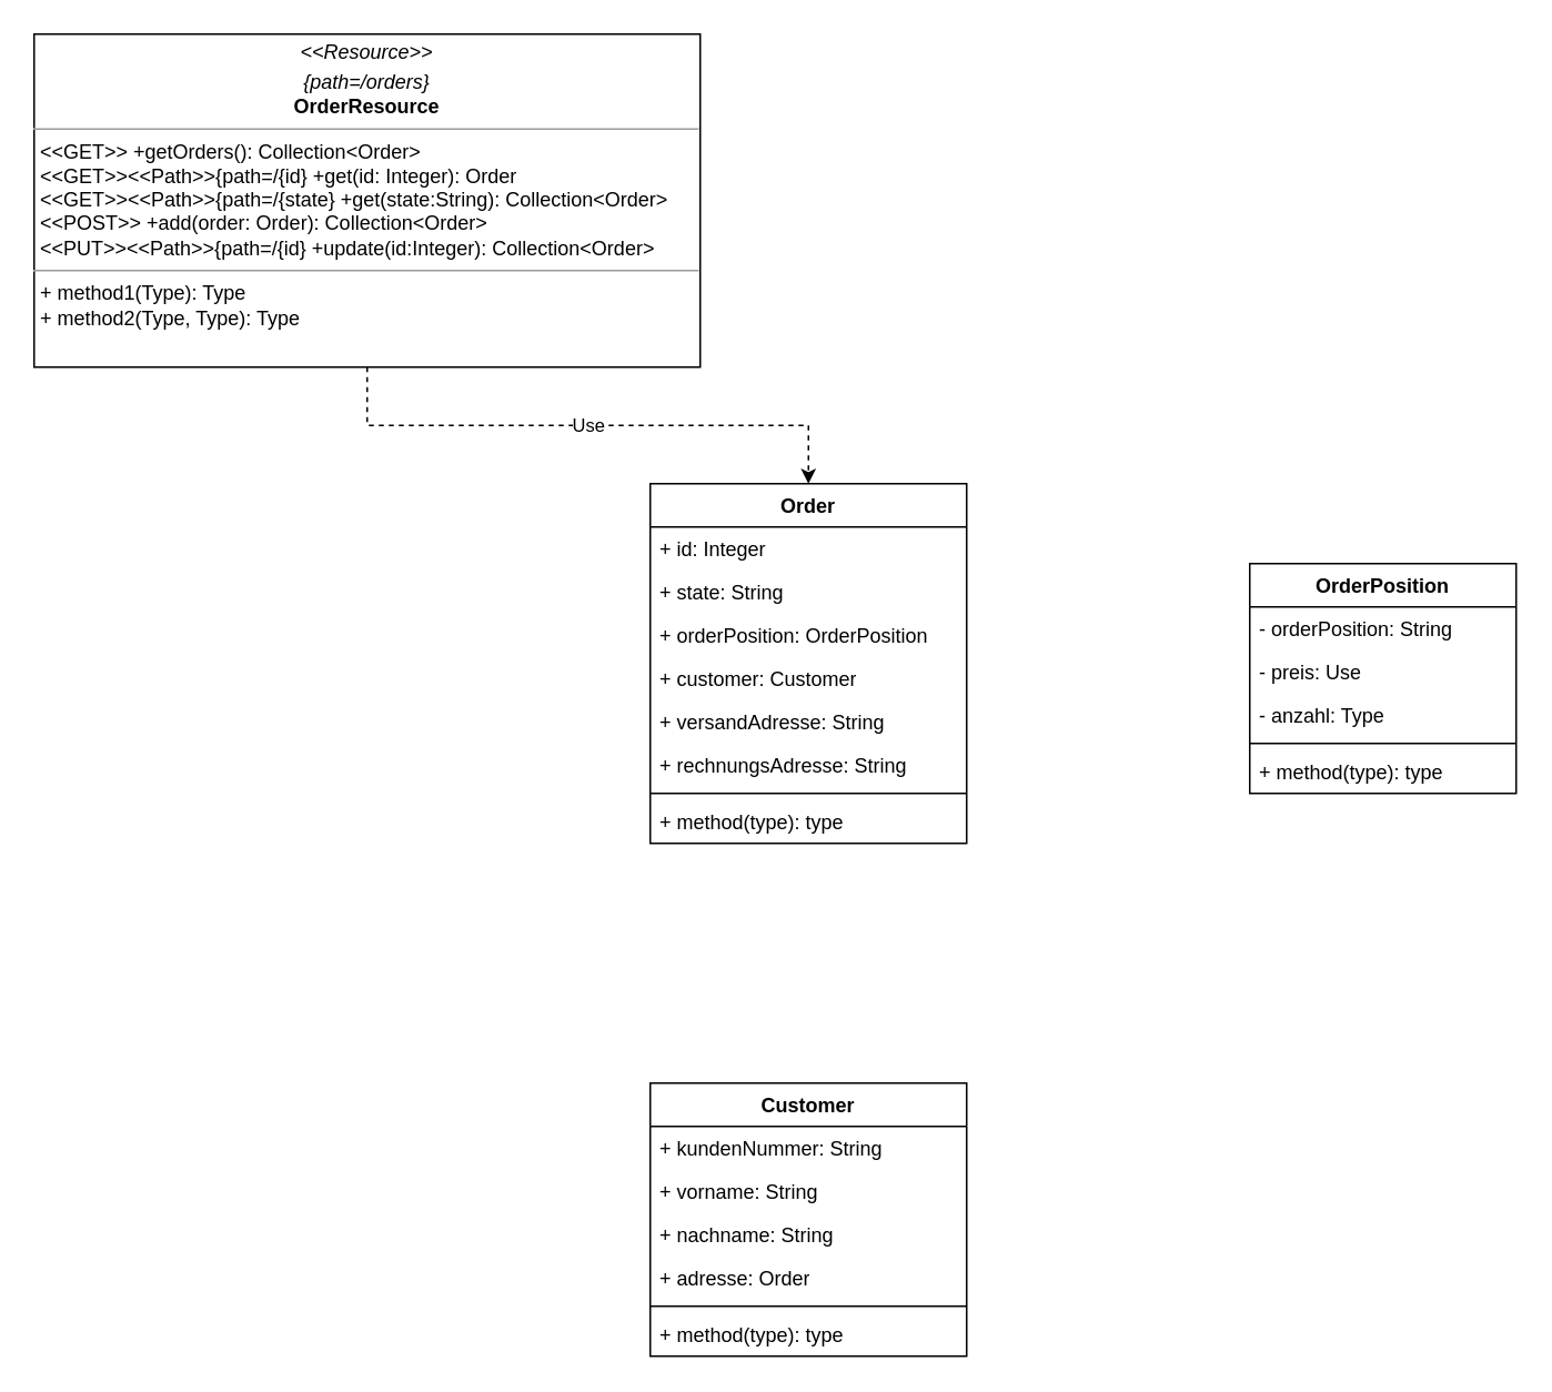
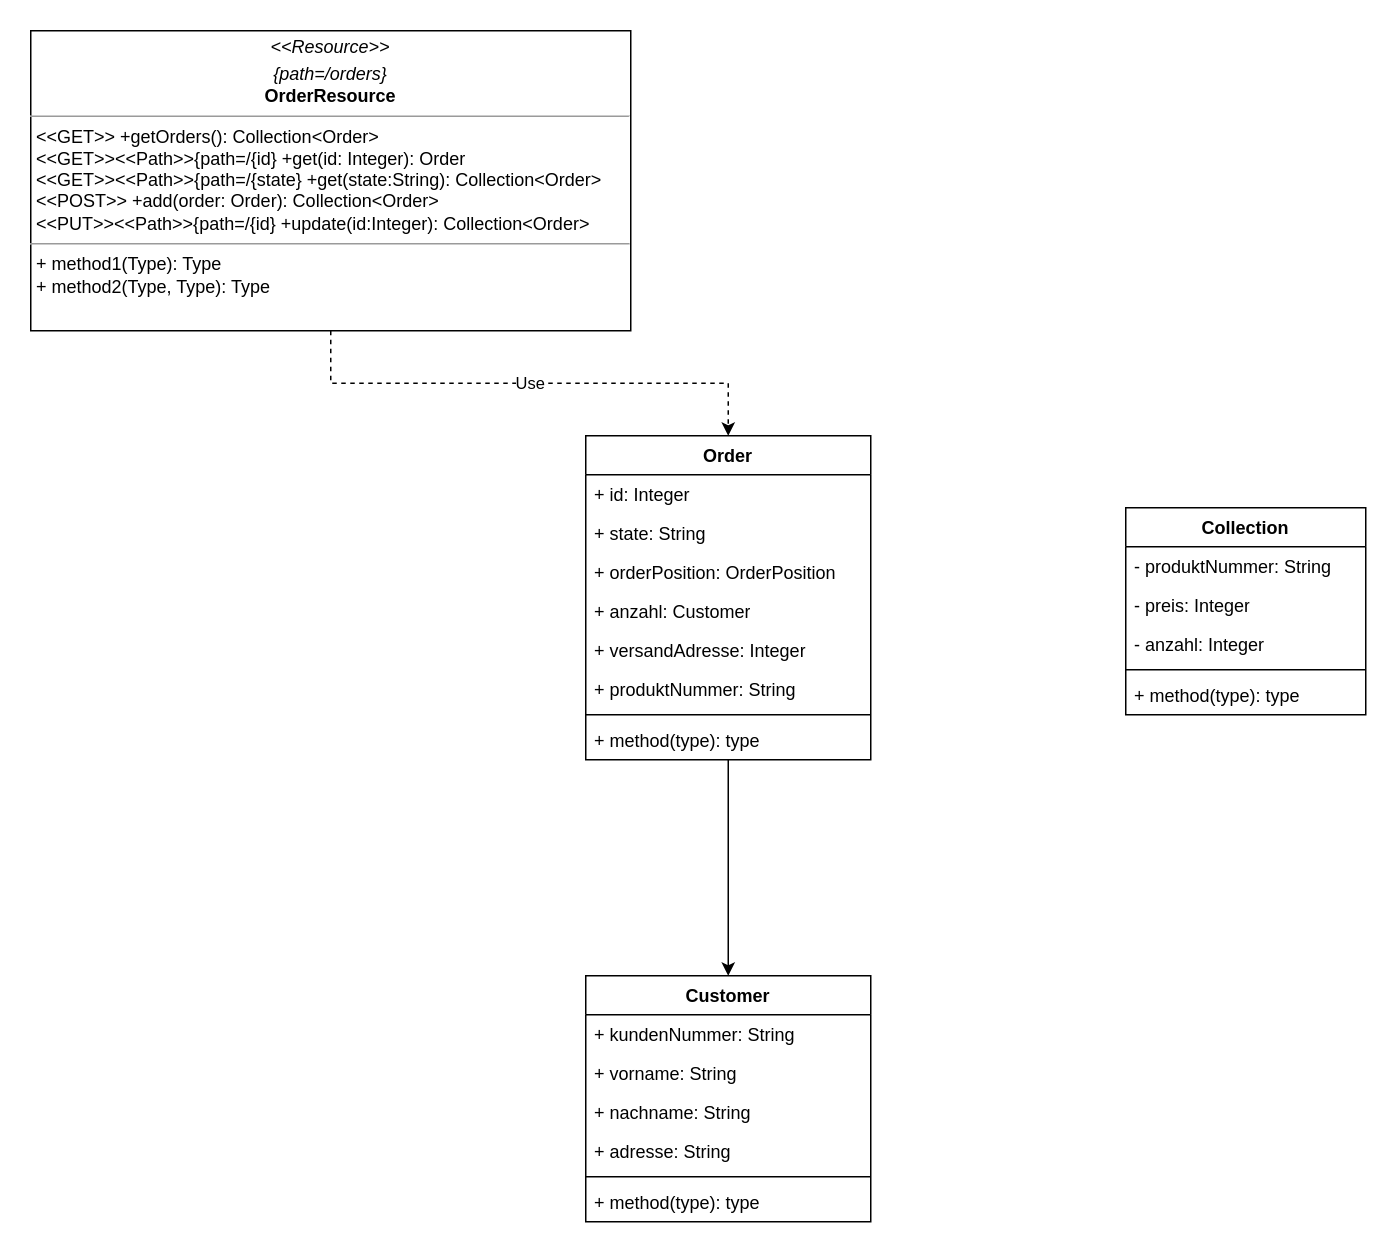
- <mxCell id="2" value="OrderPosition" style="swimlane;fontStyle=1;align=center;verticalAlign=top;childLayout=stackLayout;horizontal=1;startSize=26;horizontalStack=0;resizeParent=1;resizeParentMax=0;resizeLast=0;collapsible=1;marginBottom=0;whiteSpace=wrap;html=1;" vertex="1" parent="1"><mxGeometry x="750" y="338" width="160" height="138" as="geometry" /></mxCell>
+ <mxCell id="2" value="Collection" style="swimlane;fontStyle=1;align=center;verticalAlign=top;childLayout=stackLayout;horizontal=1;startSize=26;horizontalStack=0;resizeParent=1;resizeParentMax=0;resizeLast=0;collapsible=1;marginBottom=0;whiteSpace=wrap;html=1;" vertex="1" parent="1"><mxGeometry x="750" y="338" width="160" height="138" as="geometry" /></mxCell>
- <mxCell id="3" value="- orderPosition: String" style="text;strokeColor=none;fillColor=none;align=left;verticalAlign=top;spacingLeft=4;spacingRight=4;overflow=hidden;rotatable=0;points=[[0,0.5],[1,0.5]];portConstraint=eastwest;whiteSpace=wrap;html=1;" vertex="1" parent="2"><mxGeometry y="26" width="160" height="26" as="geometry" /></mxCell>
+ <mxCell id="3" value="- produktNummer: String" style="text;strokeColor=none;fillColor=none;align=left;verticalAlign=top;spacingLeft=4;spacingRight=4;overflow=hidden;rotatable=0;points=[[0,0.5],[1,0.5]];portConstraint=eastwest;whiteSpace=wrap;html=1;" vertex="1" parent="2"><mxGeometry y="26" width="160" height="26" as="geometry" /></mxCell>
- <mxCell id="4" value="- preis: Use" style="text;strokeColor=none;fillColor=none;align=left;verticalAlign=top;spacingLeft=4;spacingRight=4;overflow=hidden;rotatable=0;points=[[0,0.5],[1,0.5]];portConstraint=eastwest;whiteSpace=wrap;html=1;" vertex="1" parent="2"><mxGeometry y="52" width="160" height="26" as="geometry" /></mxCell>
+ <mxCell id="4" value="- preis: Integer" style="text;strokeColor=none;fillColor=none;align=left;verticalAlign=top;spacingLeft=4;spacingRight=4;overflow=hidden;rotatable=0;points=[[0,0.5],[1,0.5]];portConstraint=eastwest;whiteSpace=wrap;html=1;" vertex="1" parent="2"><mxGeometry y="52" width="160" height="26" as="geometry" /></mxCell>
- <mxCell id="13" value="+ customer: Customer" style="text;strokeColor=none;fillColor=none;align=left;verticalAlign=top;spacingLeft=4;spacingRight=4;overflow=hidden;rotatable=0;points=[[0,0.5],[1,0.5]];portConstraint=eastwest;whiteSpace=wrap;html=1;" vertex="1" parent="9"><mxGeometry y="104" width="190" height="26" as="geometry" /></mxCell>
+ <mxCell id="13" value="+ anzahl: Customer" style="text;strokeColor=none;fillColor=none;align=left;verticalAlign=top;spacingLeft=4;spacingRight=4;overflow=hidden;rotatable=0;points=[[0,0.5],[1,0.5]];portConstraint=eastwest;whiteSpace=wrap;html=1;" vertex="1" parent="9"><mxGeometry y="104" width="190" height="26" as="geometry" /></mxCell>
- <mxCell id="5" value="- anzahl: Type" style="text;strokeColor=none;fillColor=none;align=left;verticalAlign=top;spacingLeft=4;spacingRight=4;overflow=hidden;rotatable=0;points=[[0,0.5],[1,0.5]];portConstraint=eastwest;whiteSpace=wrap;html=1;" vertex="1" parent="2"><mxGeometry y="78" width="160" height="26" as="geometry" /></mxCell>
+ <mxCell id="5" value="- anzahl: Integer" style="text;strokeColor=none;fillColor=none;align=left;verticalAlign=top;spacingLeft=4;spacingRight=4;overflow=hidden;rotatable=0;points=[[0,0.5],[1,0.5]];portConstraint=eastwest;whiteSpace=wrap;html=1;" vertex="1" parent="2"><mxGeometry y="78" width="160" height="26" as="geometry" /></mxCell>
- <mxCell id="14" value="+ versandAdresse: String" style="text;strokeColor=none;fillColor=none;align=left;verticalAlign=top;spacingLeft=4;spacingRight=4;overflow=hidden;rotatable=0;points=[[0,0.5],[1,0.5]];portConstraint=eastwest;whiteSpace=wrap;html=1;" vertex="1" parent="9"><mxGeometry y="130" width="190" height="26" as="geometry" /></mxCell>
+ <mxCell id="14" value="+ versandAdresse: Integer" style="text;strokeColor=none;fillColor=none;align=left;verticalAlign=top;spacingLeft=4;spacingRight=4;overflow=hidden;rotatable=0;points=[[0,0.5],[1,0.5]];portConstraint=eastwest;whiteSpace=wrap;html=1;" vertex="1" parent="9"><mxGeometry y="130" width="190" height="26" as="geometry" /></mxCell>
- <mxCell id="15" value="+ rechnungsAdresse: String" style="text;strokeColor=none;fillColor=none;align=left;verticalAlign=top;spacingLeft=4;spacingRight=4;overflow=hidden;rotatable=0;points=[[0,0.5],[1,0.5]];portConstraint=eastwest;whiteSpace=wrap;html=1;" vertex="1" parent="9"><mxGeometry y="156" width="190" height="26" as="geometry" /></mxCell>
+ <mxCell id="15" value="+ produktNummer: String" style="text;strokeColor=none;fillColor=none;align=left;verticalAlign=top;spacingLeft=4;spacingRight=4;overflow=hidden;rotatable=0;points=[[0,0.5],[1,0.5]];portConstraint=eastwest;whiteSpace=wrap;html=1;" vertex="1" parent="9"><mxGeometry y="156" width="190" height="26" as="geometry" /></mxCell>
+ <mxCell id="8" style="edgeStyle=orthogonalEdgeStyle;rounded=0;orthogonalLoop=1;jettySize=auto;html=1;exitX=0.5;exitY=1;exitDx=0;exitDy=0;" edge="1" parent="1" source="9" target="18"><mxGeometry relative="1" as="geometry" /></mxCell>
- <mxCell id="22" value="+ adresse: Order" style="text;strokeColor=none;fillColor=none;align=left;verticalAlign=top;spacingLeft=4;spacingRight=4;overflow=hidden;rotatable=0;points=[[0,0.5],[1,0.5]];portConstraint=eastwest;whiteSpace=wrap;html=1;" vertex="1" parent="18"><mxGeometry y="104" width="190" height="26" as="geometry" /></mxCell>
+ <mxCell id="22" value="+ adresse: String" style="text;strokeColor=none;fillColor=none;align=left;verticalAlign=top;spacingLeft=4;spacingRight=4;overflow=hidden;rotatable=0;points=[[0,0.5],[1,0.5]];portConstraint=eastwest;whiteSpace=wrap;html=1;" vertex="1" parent="18"><mxGeometry y="104" width="190" height="26" as="geometry" /></mxCell>
